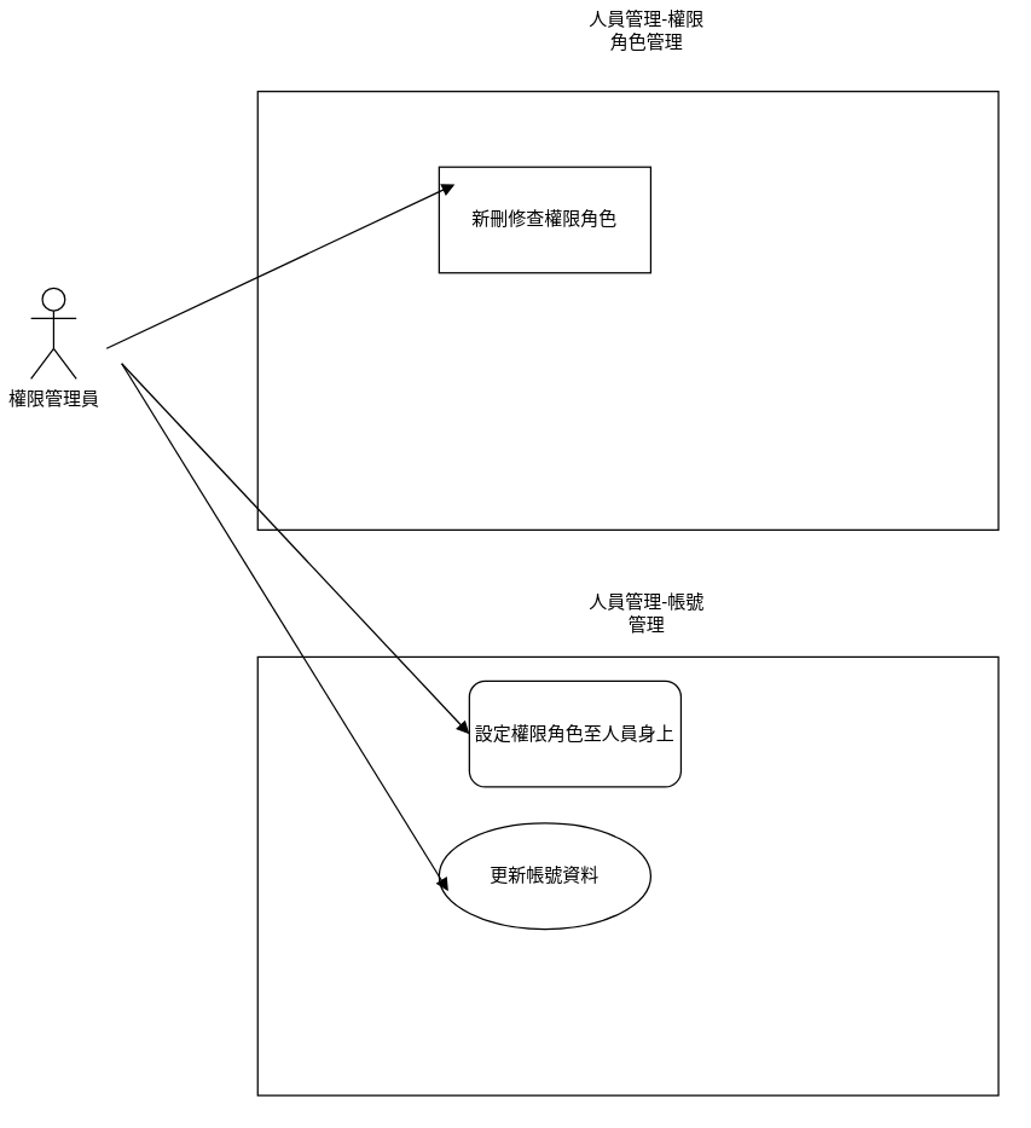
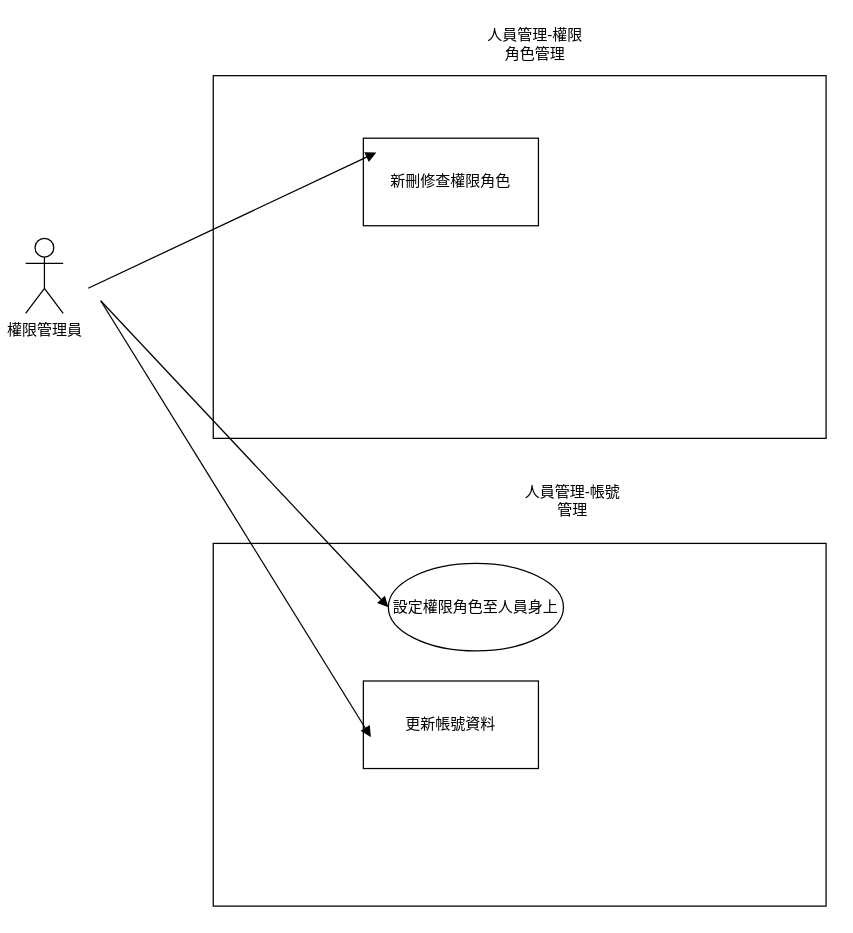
- <mxCell id="7" value="人員管理-權限角色管理" style="text;html=1;strokeColor=none;fillColor=none;align=center;verticalAlign=middle;whiteSpace=wrap;rounded=0;fontColor=default;" vertex="1" parent="1"><mxGeometry x="385" y="5" width="85" height="30" as="geometry" /></mxCell>
+ <mxCell id="7" value="人員管理-權限角色管理" style="text;html=1;strokeColor=none;fillColor=none;align=center;verticalAlign=middle;whiteSpace=wrap;rounded=0;fontColor=default;" vertex="1" parent="1"><mxGeometry x="385" y="20" width="85" height="30" as="geometry" /></mxCell>
- <mxCell id="10" value="人員管理-帳號管理" style="text;html=1;strokeColor=none;fillColor=none;align=center;verticalAlign=middle;whiteSpace=wrap;rounded=0;fontColor=default;" vertex="1" parent="1"><mxGeometry x="385" y="390" width="85" height="30" as="geometry" /></mxCell>
+ <mxCell id="10" value="人員管理-帳號管理" style="text;html=1;strokeColor=none;fillColor=none;align=center;verticalAlign=middle;whiteSpace=wrap;rounded=0;fontColor=default;" vertex="1" parent="1"><mxGeometry x="415" y="385" width="85" height="30" as="geometry" /></mxCell>
- <mxCell id="8" value="設定權限角色至人員身上" style="whiteSpace=wrap;html=1;fontColor=default;strokeColor=default;fillColor=default;rounded=1;" vertex="1" parent="1"><mxGeometry x="310" y="450" width="140" height="70" as="geometry" /></mxCell>
+ <mxCell id="8" value="設定權限角色至人員身上" style="ellipse;whiteSpace=wrap;html=1;fontColor=default;strokeColor=default;fillColor=default;" vertex="1" parent="1"><mxGeometry x="310" y="450" width="140" height="70" as="geometry" /></mxCell>
- <mxCell id="11" value="更新帳號資料" style="ellipse;whiteSpace=wrap;html=1;fontColor=default;strokeColor=default;fillColor=default;" vertex="1" parent="1"><mxGeometry x="290" y="544" width="140" height="70" as="geometry" /></mxCell>
+ <mxCell id="11" value="更新帳號資料" style="whiteSpace=wrap;html=1;fontColor=default;strokeColor=default;fillColor=default;rounded=0;" vertex="1" parent="1"><mxGeometry x="290" y="544" width="140" height="70" as="geometry" /></mxCell>
